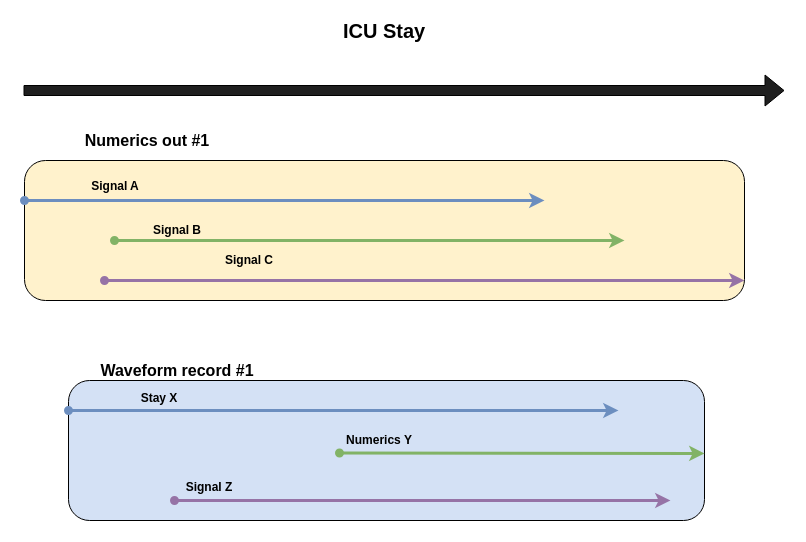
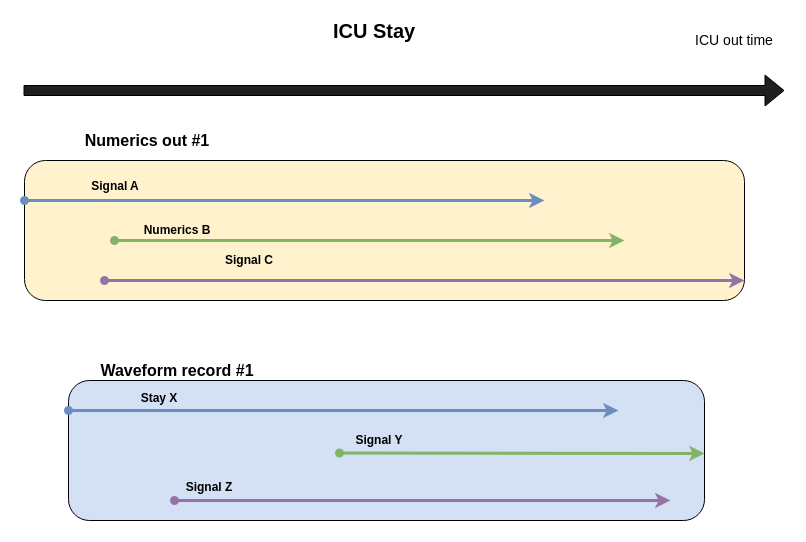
- <mxCell id="3" value="ICU Stay" style="text;html=1;strokeColor=none;fillColor=none;align=center;verticalAlign=middle;whiteSpace=wrap;rounded=0;fontSize=20;fontStyle=1" parent="1" vertex="1"><mxGeometry x="314" y="20" width="140" height="20" as="geometry" /></mxCell>
+ <mxCell id="3" value="ICU Stay" style="text;html=1;strokeColor=none;fillColor=none;align=center;verticalAlign=middle;whiteSpace=wrap;rounded=0;fontSize=20;fontStyle=1" parent="1" vertex="1"><mxGeometry x="304" y="20" width="140" height="20" as="geometry" /></mxCell>
+ <mxCell id="4" value="ICU out time" style="text;html=1;strokeColor=none;fillColor=none;align=center;verticalAlign=middle;whiteSpace=wrap;rounded=0;fontSize=14;" parent="1" vertex="1"><mxGeometry x="684" y="30" width="100" height="20" as="geometry" /></mxCell>
- <mxCell id="10" value="Signal B" style="text;html=1;strokeColor=none;fillColor=none;align=center;verticalAlign=middle;whiteSpace=wrap;rounded=0;fontSize=12;fontStyle=1" parent="1" vertex="1"><mxGeometry x="82" y="220" width="190" height="20" as="geometry" /></mxCell>
+ <mxCell id="10" value="Numerics B" style="text;html=1;strokeColor=none;fillColor=none;align=center;verticalAlign=middle;whiteSpace=wrap;rounded=0;fontSize=12;fontStyle=1" parent="1" vertex="1"><mxGeometry x="82" y="220" width="190" height="20" as="geometry" /></mxCell>
- <mxCell id="18" value="Numerics Y" style="text;html=1;strokeColor=none;fillColor=none;align=center;verticalAlign=middle;whiteSpace=wrap;rounded=0;fontSize=12;fontStyle=1" parent="1" vertex="1"><mxGeometry x="284" y="430" width="190" height="20" as="geometry" /></mxCell>
+ <mxCell id="18" value="Signal Y" style="text;html=1;strokeColor=none;fillColor=none;align=center;verticalAlign=middle;whiteSpace=wrap;rounded=0;fontSize=12;fontStyle=1" parent="1" vertex="1"><mxGeometry x="284" y="430" width="190" height="20" as="geometry" /></mxCell>
